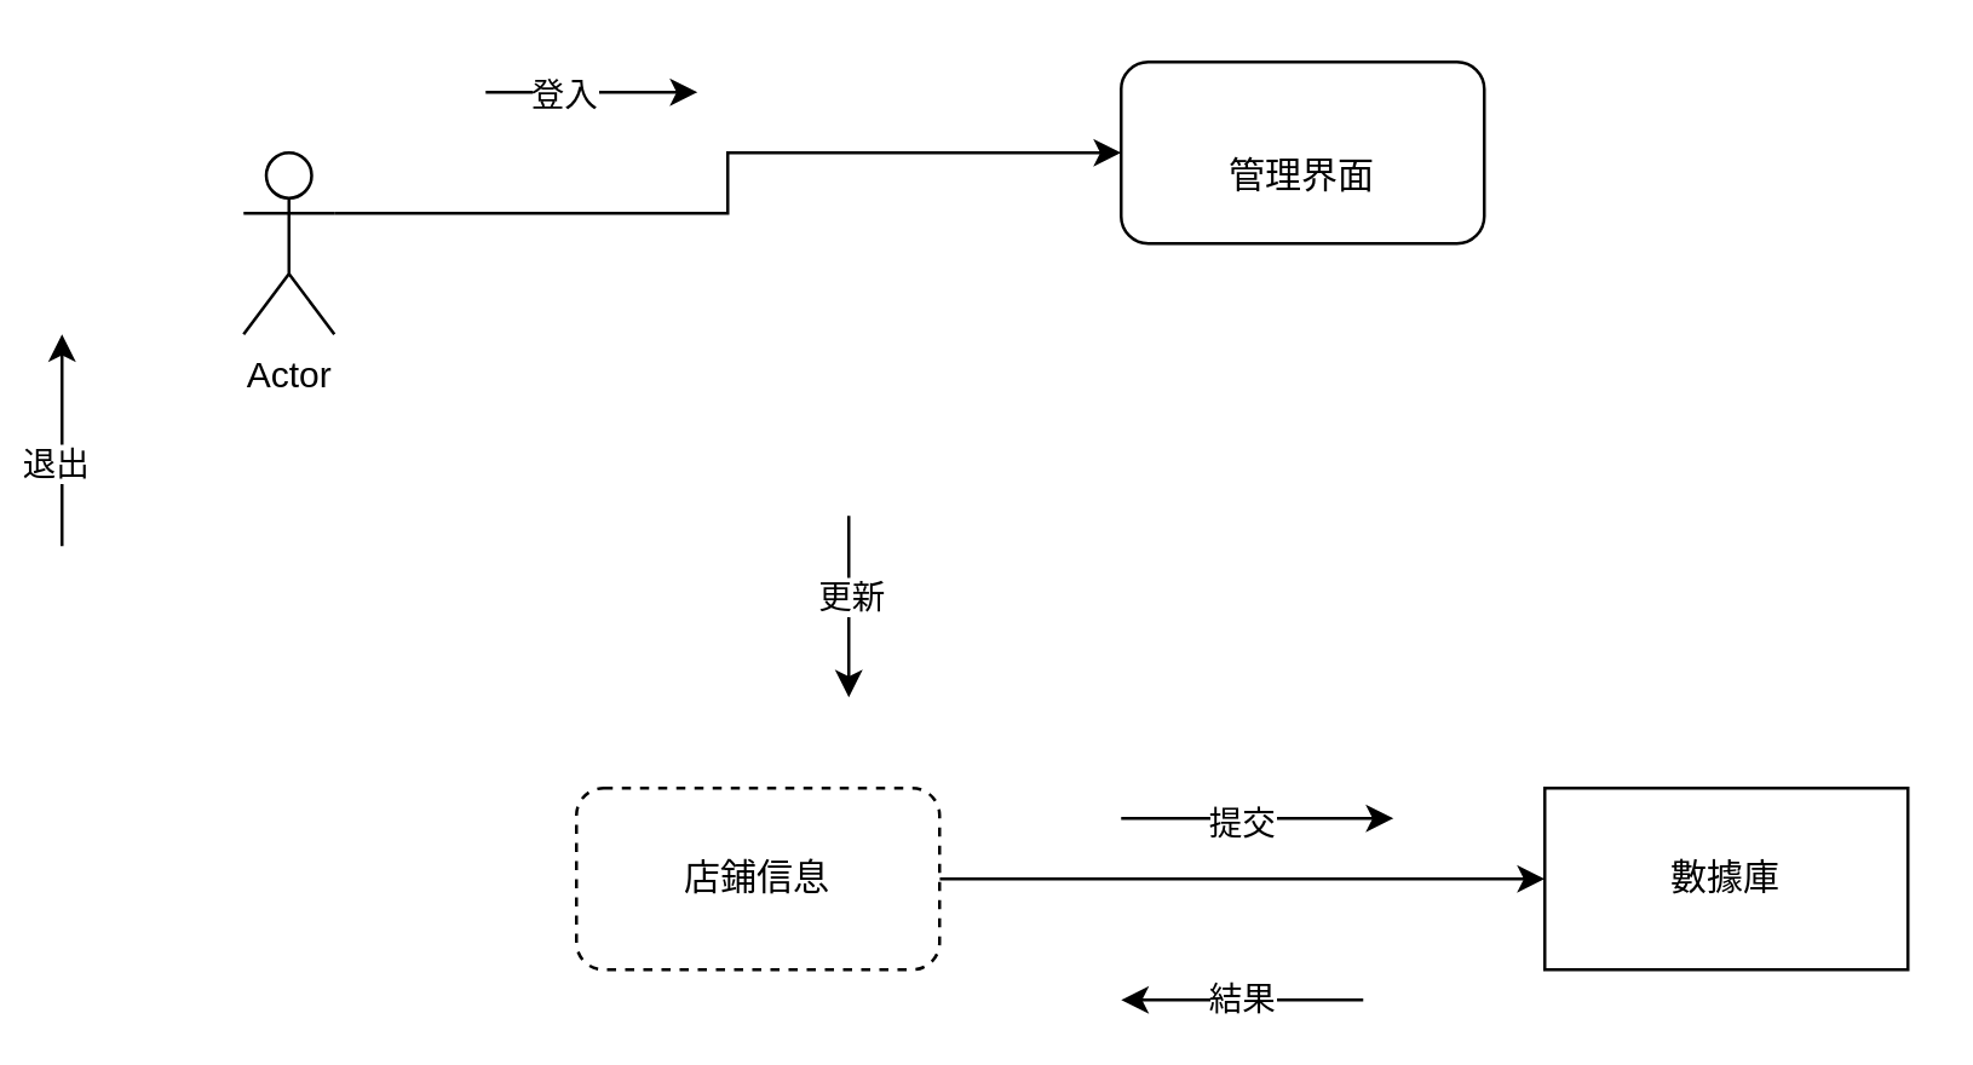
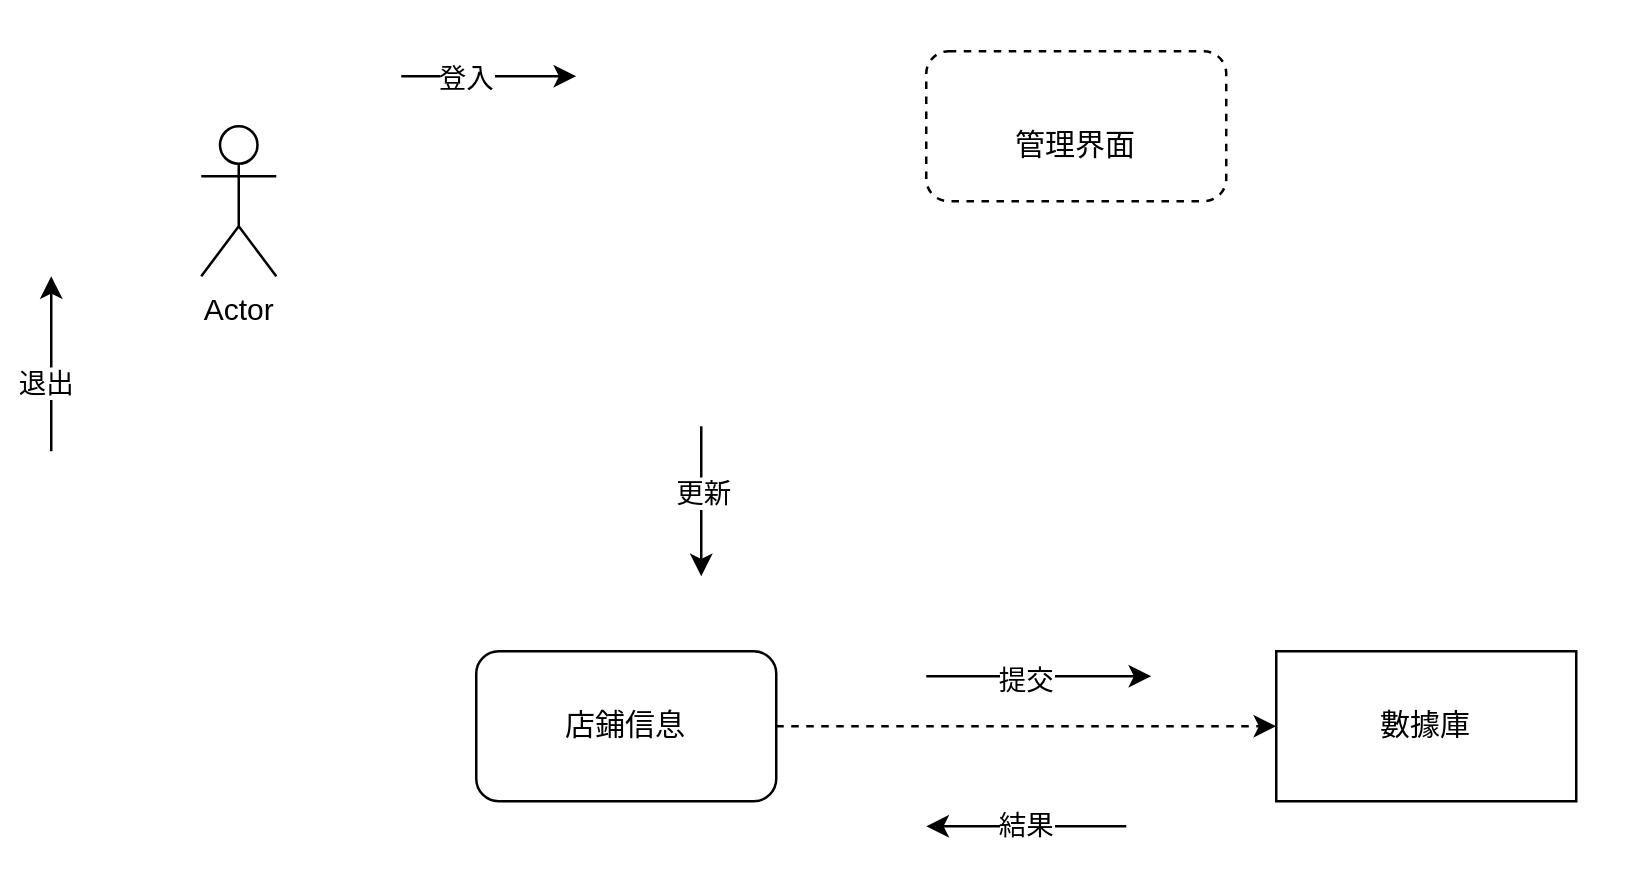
- <mxCell id="4" value="&lt;font style=&quot;vertical-align: inherit;&quot;&gt;&lt;font style=&quot;vertical-align: inherit;&quot;&gt;&lt;font style=&quot;vertical-align: inherit;&quot;&gt;&lt;font style=&quot;vertical-align: inherit;&quot;&gt;&lt;font style=&quot;vertical-align: inherit;&quot;&gt;&lt;font style=&quot;vertical-align: inherit;&quot;&gt;&lt;br&gt;管理界面&lt;/font&gt;&lt;/font&gt;&lt;/font&gt;&lt;/font&gt;&lt;/font&gt;&lt;/font&gt;" style="rounded=1;whiteSpace=wrap;html=1;" vertex="1" parent="1"><mxGeometry x="370" y="20" width="120" height="60" as="geometry" /></mxCell>
+ <mxCell id="4" value="&lt;font style=&quot;vertical-align: inherit;&quot;&gt;&lt;font style=&quot;vertical-align: inherit;&quot;&gt;&lt;font style=&quot;vertical-align: inherit;&quot;&gt;&lt;font style=&quot;vertical-align: inherit;&quot;&gt;&lt;font style=&quot;vertical-align: inherit;&quot;&gt;&lt;font style=&quot;vertical-align: inherit;&quot;&gt;&lt;br&gt;管理界面&lt;/font&gt;&lt;/font&gt;&lt;/font&gt;&lt;/font&gt;&lt;/font&gt;&lt;/font&gt;" style="rounded=1;whiteSpace=wrap;html=1;dashed=1;" vertex="1" parent="1"><mxGeometry x="370" y="20" width="120" height="60" as="geometry" /></mxCell>
- <mxCell id="2" style="edgeStyle=orthogonalEdgeStyle;rounded=0;orthogonalLoop=1;jettySize=auto;html=1;exitX=1;exitY=0.333;exitDx=0;exitDy=0;exitPerimeter=0;" edge="1" parent="1" source="3" target="4"><mxGeometry relative="1" as="geometry" /></mxCell>
- <mxCell id="6" value="&lt;font style=&quot;vertical-align: inherit;&quot;&gt;&lt;font style=&quot;vertical-align: inherit;&quot;&gt;店鋪信息&lt;/font&gt;&lt;/font&gt;" style="rounded=1;whiteSpace=wrap;html=1;dashed=1;" vertex="1" parent="1"><mxGeometry x="190" y="260" width="120" height="60" as="geometry" /></mxCell>
+ <mxCell id="6" value="&lt;font style=&quot;vertical-align: inherit;&quot;&gt;&lt;font style=&quot;vertical-align: inherit;&quot;&gt;店鋪信息&lt;/font&gt;&lt;/font&gt;" style="rounded=1;whiteSpace=wrap;html=1;" vertex="1" parent="1"><mxGeometry x="190" y="260" width="120" height="60" as="geometry" /></mxCell>
- <mxCell id="5" style="edgeStyle=orthogonalEdgeStyle;rounded=0;orthogonalLoop=1;jettySize=auto;html=1;exitX=1;exitY=0.5;exitDx=0;exitDy=0;entryX=0;entryY=0.5;entryDx=0;entryDy=0;" edge="1" parent="1" source="6" target="7"><mxGeometry relative="1" as="geometry" /></mxCell>
+ <mxCell id="5" style="edgeStyle=orthogonalEdgeStyle;rounded=0;orthogonalLoop=1;jettySize=auto;html=1;exitX=1;exitY=0.5;exitDx=0;exitDy=0;entryX=0;entryY=0.5;entryDx=0;entryDy=0;dashed=1;" edge="1" parent="1" source="6" target="7"><mxGeometry relative="1" as="geometry" /></mxCell>
